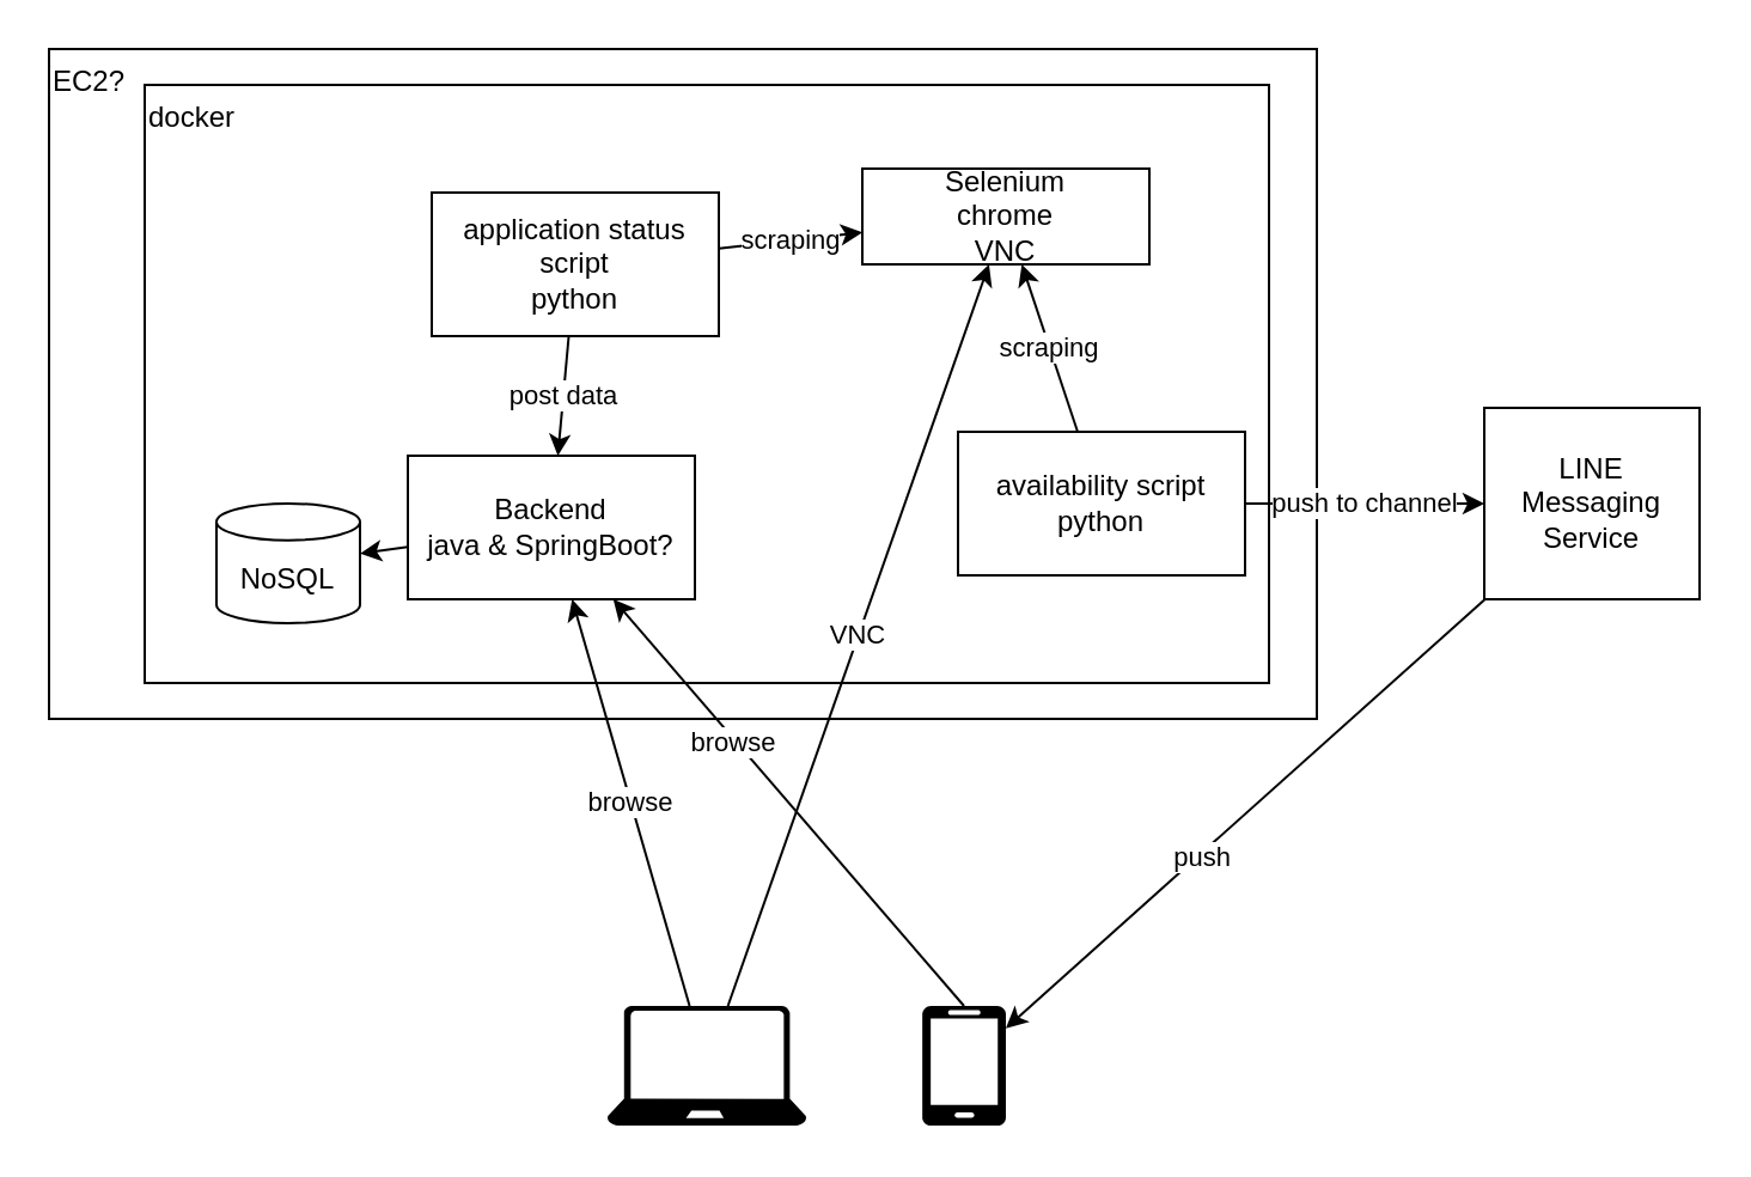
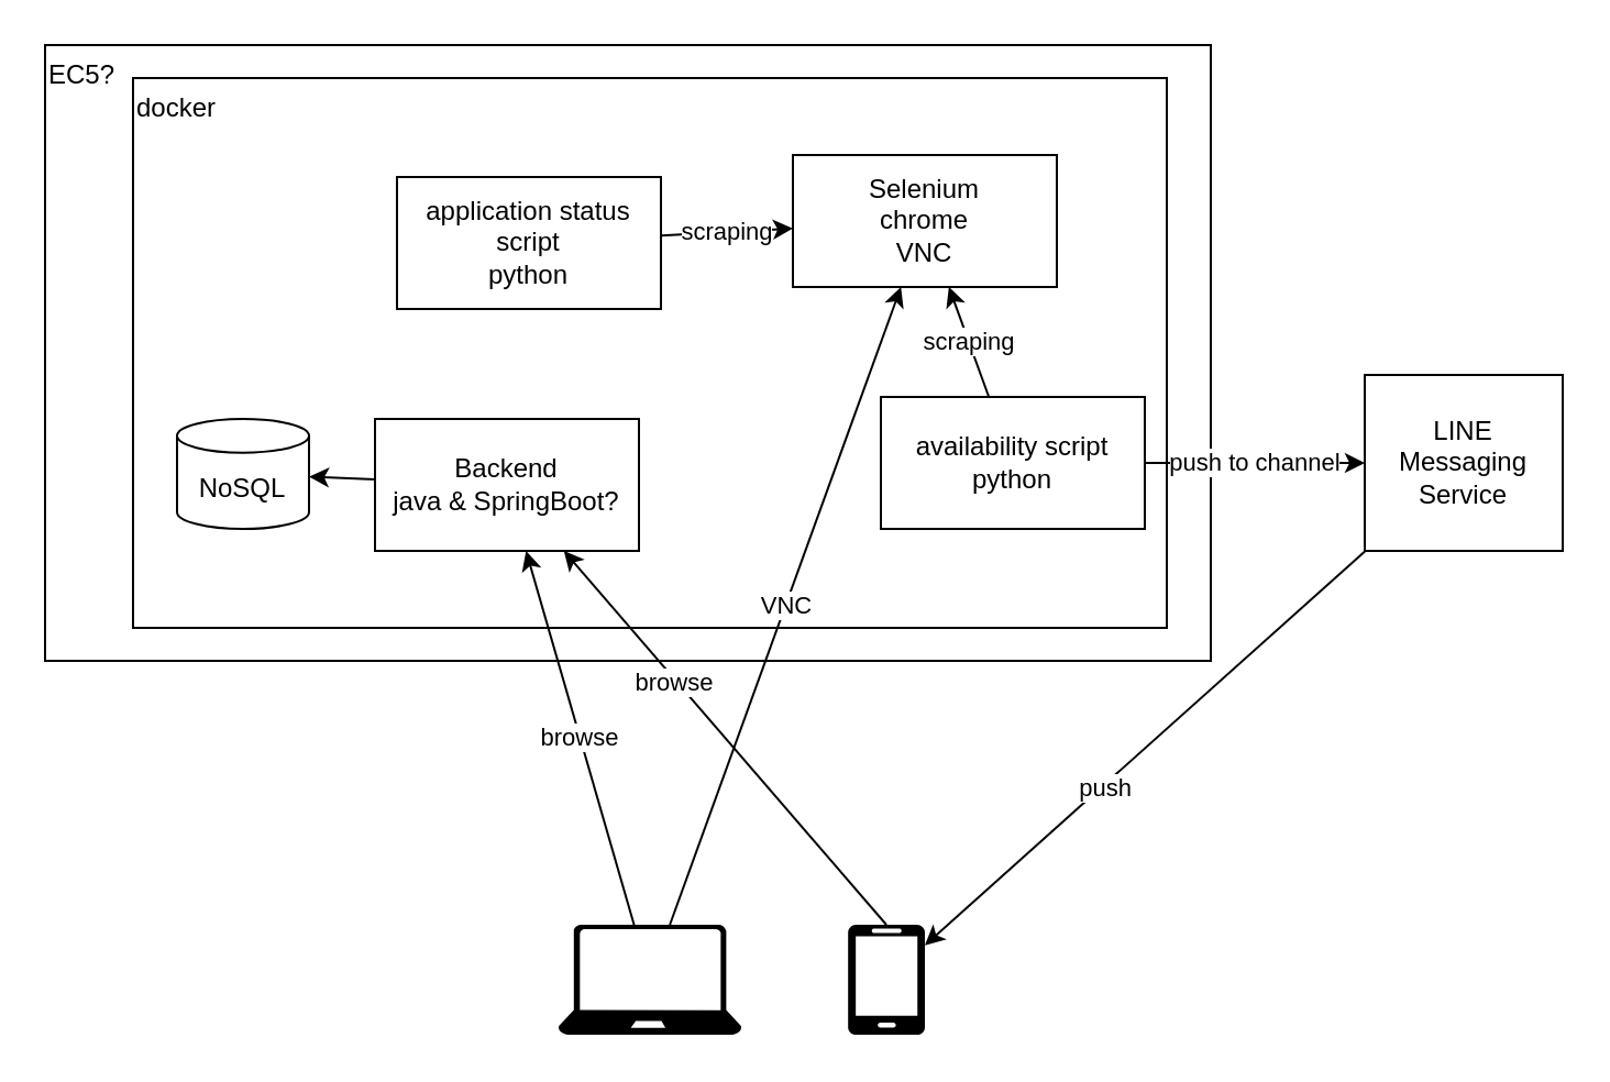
- <mxCell id="2" value="EC2?" style="rounded=0;whiteSpace=wrap;html=1;fillColor=none;align=left;verticalAlign=top;" parent="1" vertex="1"><mxGeometry x="20" y="20" width="530" height="280" as="geometry" /></mxCell>
+ <mxCell id="2" value="EC5?" style="rounded=0;whiteSpace=wrap;html=1;fillColor=none;align=left;verticalAlign=top;" parent="1" vertex="1"><mxGeometry x="20" y="20" width="530" height="280" as="geometry" /></mxCell>
- <mxCell id="6" value="Selenium&lt;br&gt;chrome&lt;br&gt;VNC" style="rounded=0;whiteSpace=wrap;html=1;strokeColor=#000000;fillColor=none;" parent="1" vertex="1"><mxGeometry x="360" y="70" width="120" height="40" as="geometry" /></mxCell>
+ <mxCell id="6" value="Selenium&lt;br&gt;chrome&lt;br&gt;VNC" style="rounded=0;whiteSpace=wrap;html=1;strokeColor=#000000;fillColor=none;" parent="1" vertex="1"><mxGeometry x="360" y="70" width="120" height="60" as="geometry" /></mxCell>
- <mxCell id="22" value="post data" style="endArrow=classic;html=1;rounded=0;" parent="1" source="9" target="4" edge="1"><mxGeometry width="50" height="50" relative="1" as="geometry"><mxPoint x="180" y="215" as="sourcePoint" /><mxPoint x="265" y="130" as="targetPoint" /></mxGeometry></mxCell>
- <mxCell id="17" value="NoSQL" style="shape=cylinder3;whiteSpace=wrap;html=1;boundedLbl=1;backgroundOutline=1;size=7.667;strokeColor=#000000;fillColor=none;" parent="1" vertex="1"><mxGeometry x="90" y="210" width="60" height="50" as="geometry" /></mxCell>
+ <mxCell id="17" value="NoSQL" style="shape=cylinder3;whiteSpace=wrap;html=1;boundedLbl=1;backgroundOutline=1;size=7.667;strokeColor=#000000;fillColor=none;" parent="1" vertex="1"><mxGeometry x="80" y="190" width="60" height="50" as="geometry" /></mxCell>
